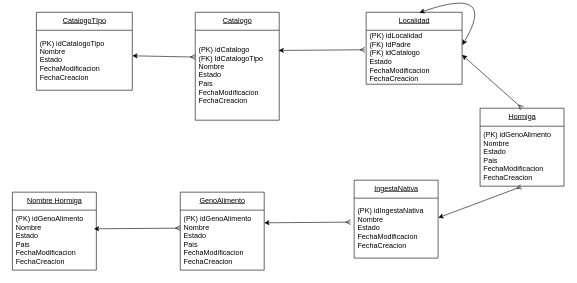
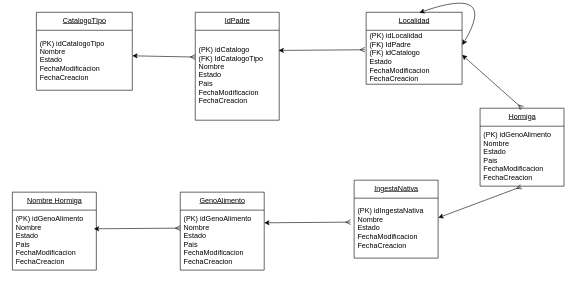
- <mxCell id="4" value="Catalogo" style="swimlane;fontStyle=4;align=center;verticalAlign=top;childLayout=stackLayout;horizontal=1;startSize=30;horizontalStack=0;resizeParent=1;resizeParentMax=0;resizeLast=0;collapsible=0;marginBottom=0;html=1;" parent="1" vertex="1"><mxGeometry x="325" y="20" width="140" height="180" as="geometry" /></mxCell>
+ <mxCell id="4" value="IdPadre" style="swimlane;fontStyle=4;align=center;verticalAlign=top;childLayout=stackLayout;horizontal=1;startSize=30;horizontalStack=0;resizeParent=1;resizeParentMax=0;resizeLast=0;collapsible=0;marginBottom=0;html=1;" parent="1" vertex="1"><mxGeometry x="325" y="20" width="140" height="180" as="geometry" /></mxCell>
